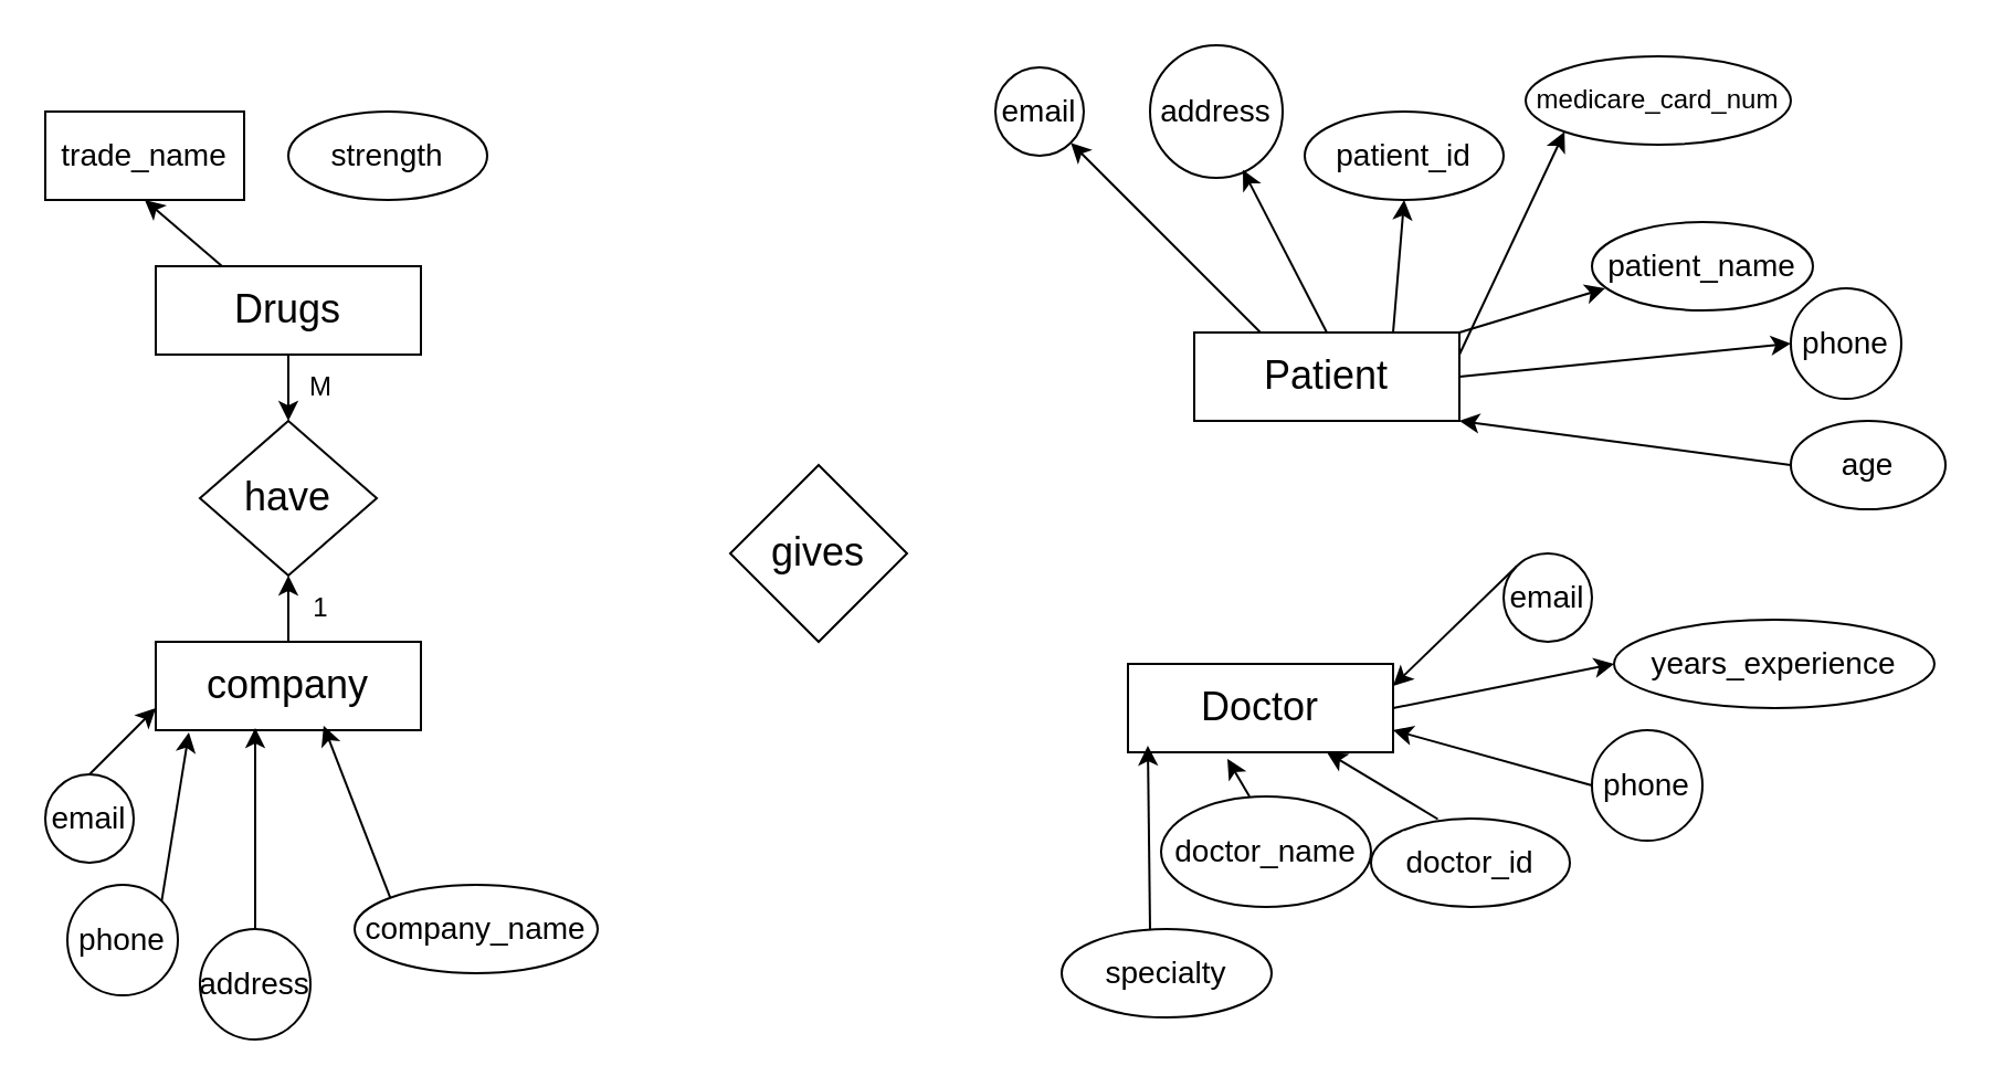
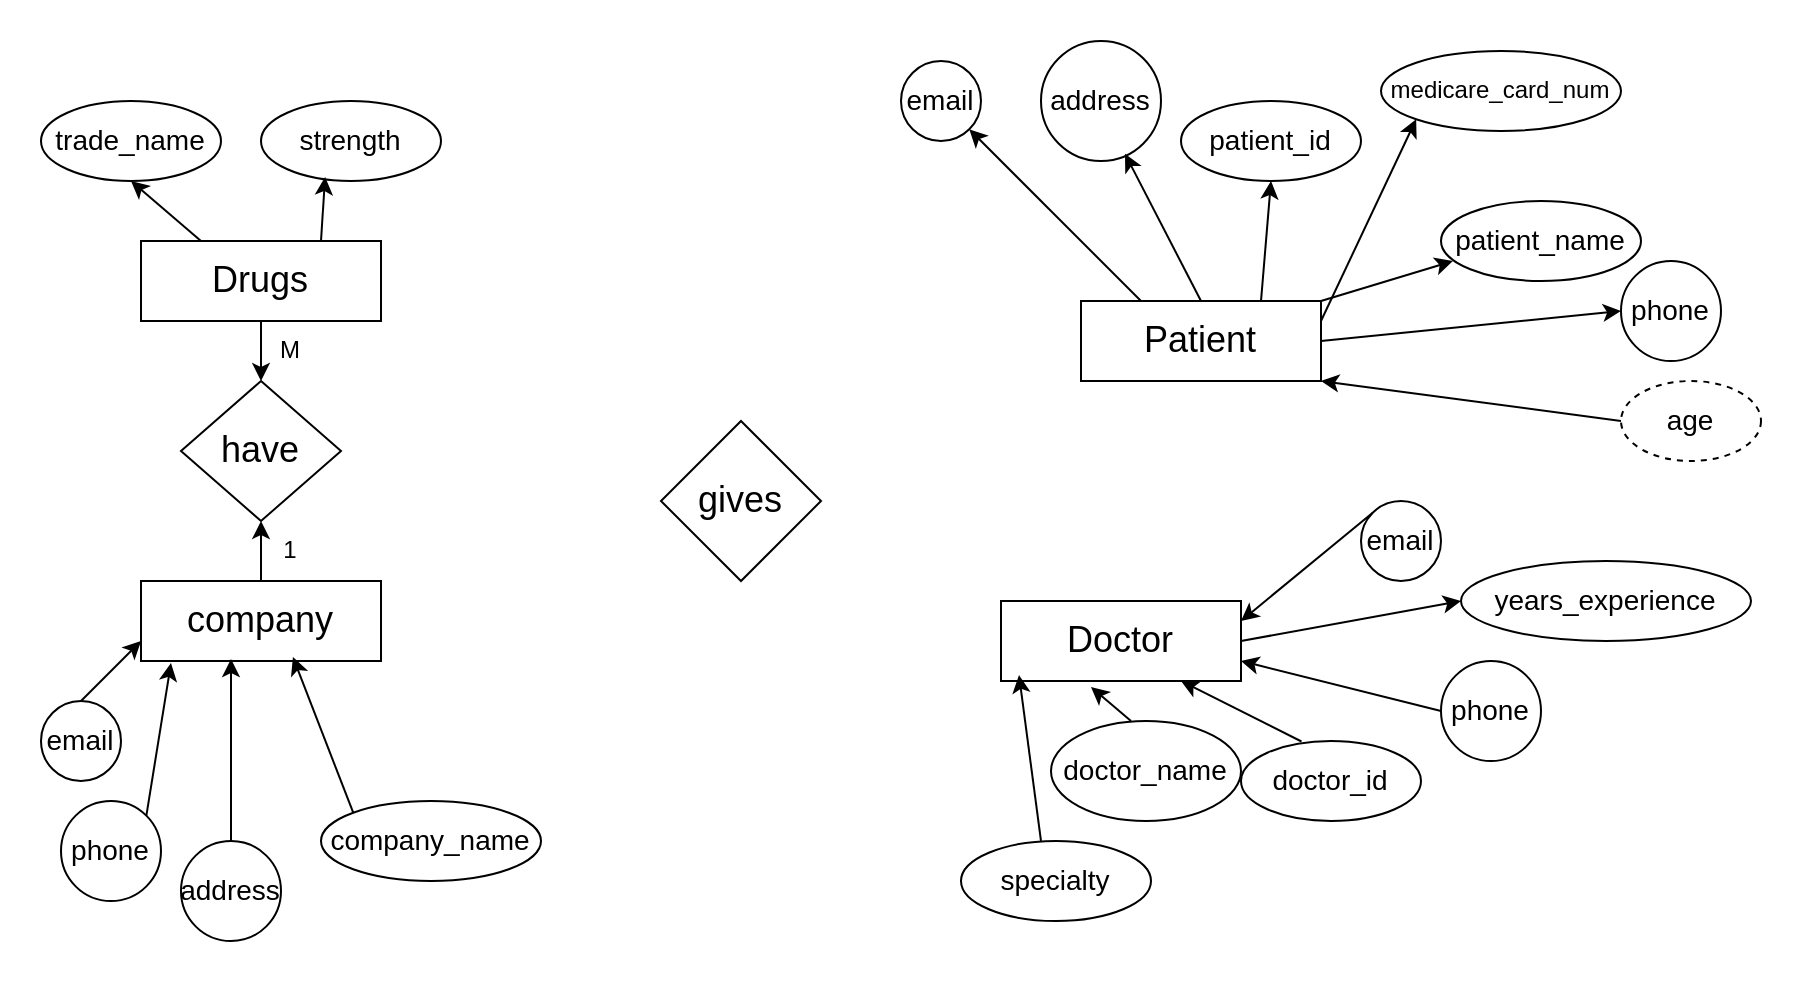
- <mxCell id="45" value="&lt;font style=&quot;font-size: 14px;&quot;&gt;trade_name&lt;/font&gt;" style="whiteSpace=wrap;html=1;rounded=0;" vertex="1" parent="1"><mxGeometry x="20" y="50" width="90" height="40" as="geometry" /></mxCell>
+ <mxCell id="45" value="&lt;font style=&quot;font-size: 14px;&quot;&gt;trade_name&lt;/font&gt;" style="ellipse;whiteSpace=wrap;html=1;" vertex="1" parent="1"><mxGeometry x="20" y="50" width="90" height="40" as="geometry" /></mxCell>
+ <mxCell id="47" style="edgeStyle=none;rounded=0;orthogonalLoop=1;jettySize=auto;html=1;exitX=0.75;exitY=0;exitDx=0;exitDy=0;entryX=0.356;entryY=0.95;entryDx=0;entryDy=0;entryPerimeter=0;" edge="1" parent="1" source="14" target="46"><mxGeometry relative="1" as="geometry" /></mxCell>
- <mxCell id="42" value="&lt;font style=&quot;font-size: 14px;&quot;&gt;age&lt;/font&gt;" style="ellipse;whiteSpace=wrap;html=1;" vertex="1" parent="1"><mxGeometry x="810" y="190" width="70" height="40" as="geometry" /></mxCell>
+ <mxCell id="42" value="&lt;font style=&quot;font-size: 14px;&quot;&gt;age&lt;/font&gt;" style="ellipse;whiteSpace=wrap;html=1;dashed=1;" vertex="1" parent="1"><mxGeometry x="810" y="190" width="70" height="40" as="geometry" /></mxCell>
- <mxCell id="5" value="&lt;font style=&quot;font-size: 18px;&quot;&gt;Doctor&lt;/font&gt;" style="rounded=0;whiteSpace=wrap;html=1;" vertex="1" parent="1"><mxGeometry x="510" y="300" width="120" height="40" as="geometry" /></mxCell>
+ <mxCell id="5" value="&lt;font style=&quot;font-size: 18px;&quot;&gt;Doctor&lt;/font&gt;" style="rounded=0;whiteSpace=wrap;html=1;" vertex="1" parent="1"><mxGeometry x="500" y="300" width="120" height="40" as="geometry" /></mxCell>
